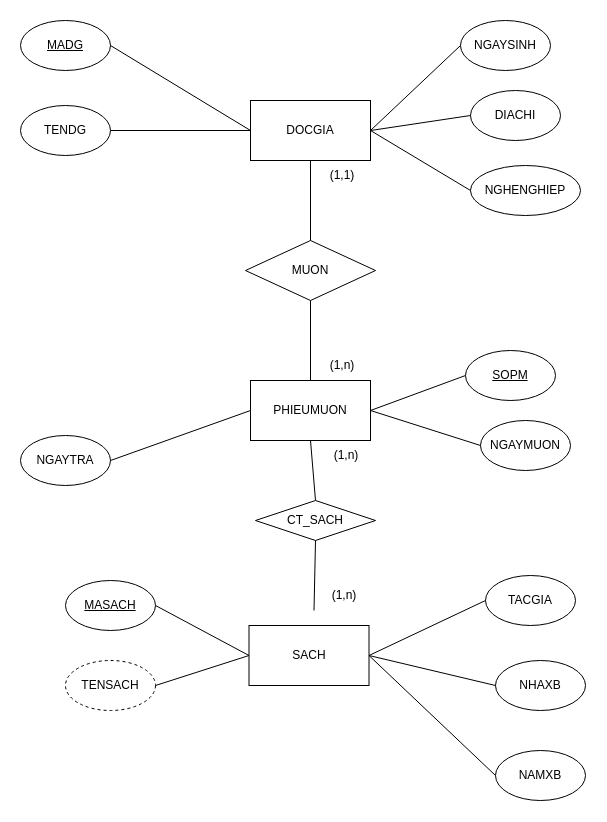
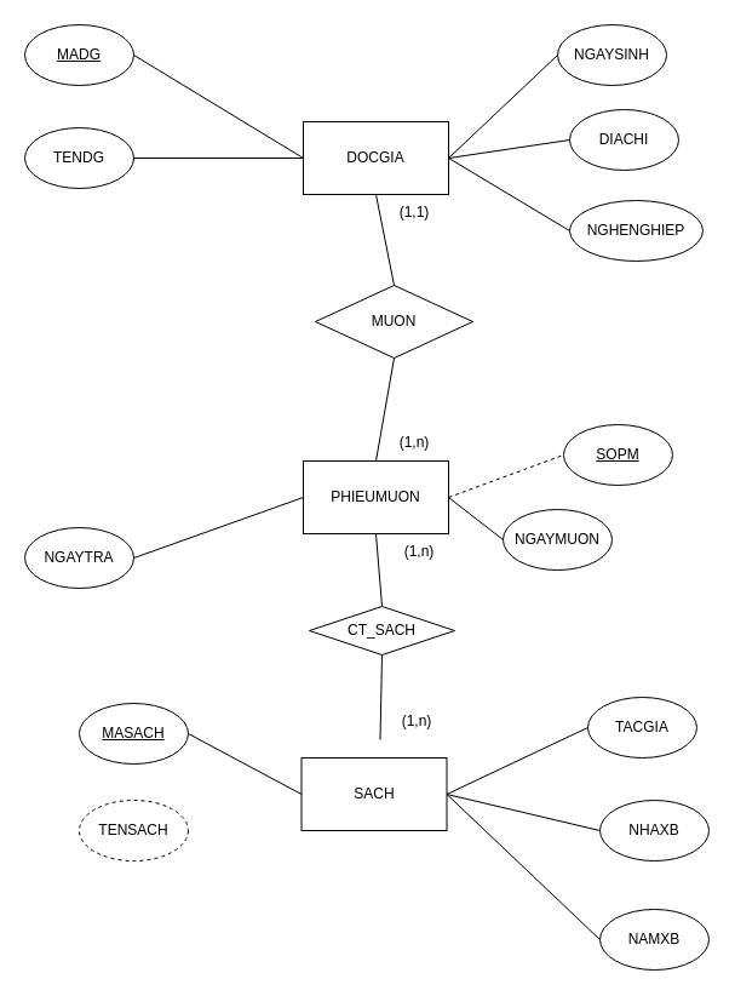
- <mxCell id="13" value="MUON" style="rhombus;whiteSpace=wrap;html=1;" parent="1" vertex="1"><mxGeometry x="245" y="240" width="130" height="60" as="geometry" /></mxCell>
+ <mxCell id="13" value="MUON" style="rhombus;whiteSpace=wrap;html=1;" parent="1" vertex="1"><mxGeometry x="260" y="235" width="130" height="60" as="geometry" /></mxCell>
- <mxCell id="22" value="" style="endArrow=none;html=1;rounded=0;entryX=0;entryY=0.5;entryDx=0;entryDy=0;exitX=1;exitY=0.5;exitDx=0;exitDy=0;" parent="1" source="15" target="18" edge="1"><mxGeometry width="50" height="50" relative="1" as="geometry"><mxPoint x="340" y="330" as="sourcePoint" /><mxPoint x="340" y="410" as="targetPoint" /></mxGeometry></mxCell>
+ <mxCell id="22" value="" style="endArrow=none;html=1;rounded=0;entryX=0;entryY=0.5;entryDx=0;entryDy=0;exitX=1;exitY=0.5;exitDx=0;exitDy=0;dashed=1;" parent="1" source="15" target="18" edge="1"><mxGeometry width="50" height="50" relative="1" as="geometry"><mxPoint x="340" y="330" as="sourcePoint" /><mxPoint x="340" y="410" as="targetPoint" /></mxGeometry></mxCell>
- <mxCell id="19" value="NGAYMUON" style="ellipse;whiteSpace=wrap;html=1;" parent="1" vertex="1"><mxGeometry x="480" y="420" width="90" height="50" as="geometry" /></mxCell>
+ <mxCell id="19" value="NGAYMUON" style="ellipse;whiteSpace=wrap;html=1;" parent="1" vertex="1"><mxGeometry x="415" y="420" width="90" height="50" as="geometry" /></mxCell>
- <mxCell id="37" value="" style="endArrow=none;html=1;rounded=0;exitX=1;exitY=0.5;exitDx=0;exitDy=0;entryX=0;entryY=0.5;entryDx=0;entryDy=0;" parent="1" source="28" target="26" edge="1"><mxGeometry width="50" height="50" relative="1" as="geometry"><mxPoint x="525" y="445" as="sourcePoint" /><mxPoint x="420.5" y="450" as="targetPoint" /></mxGeometry></mxCell>
